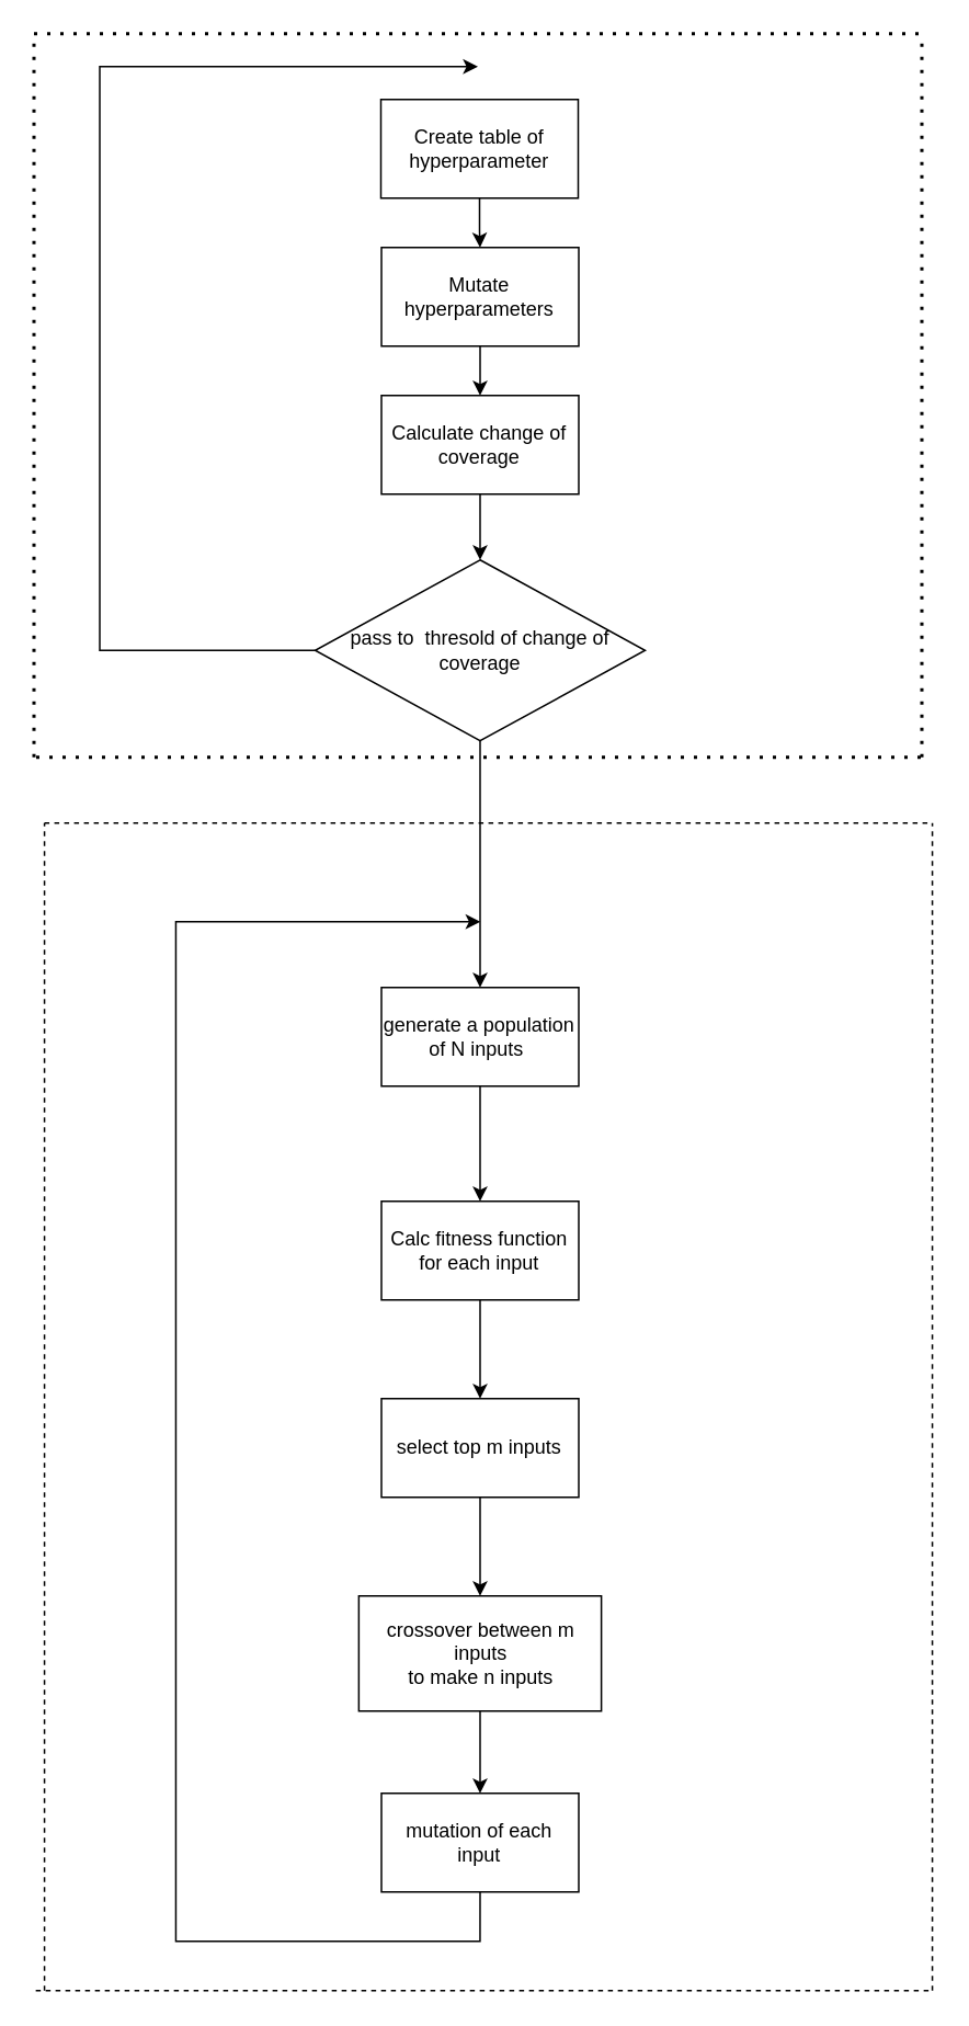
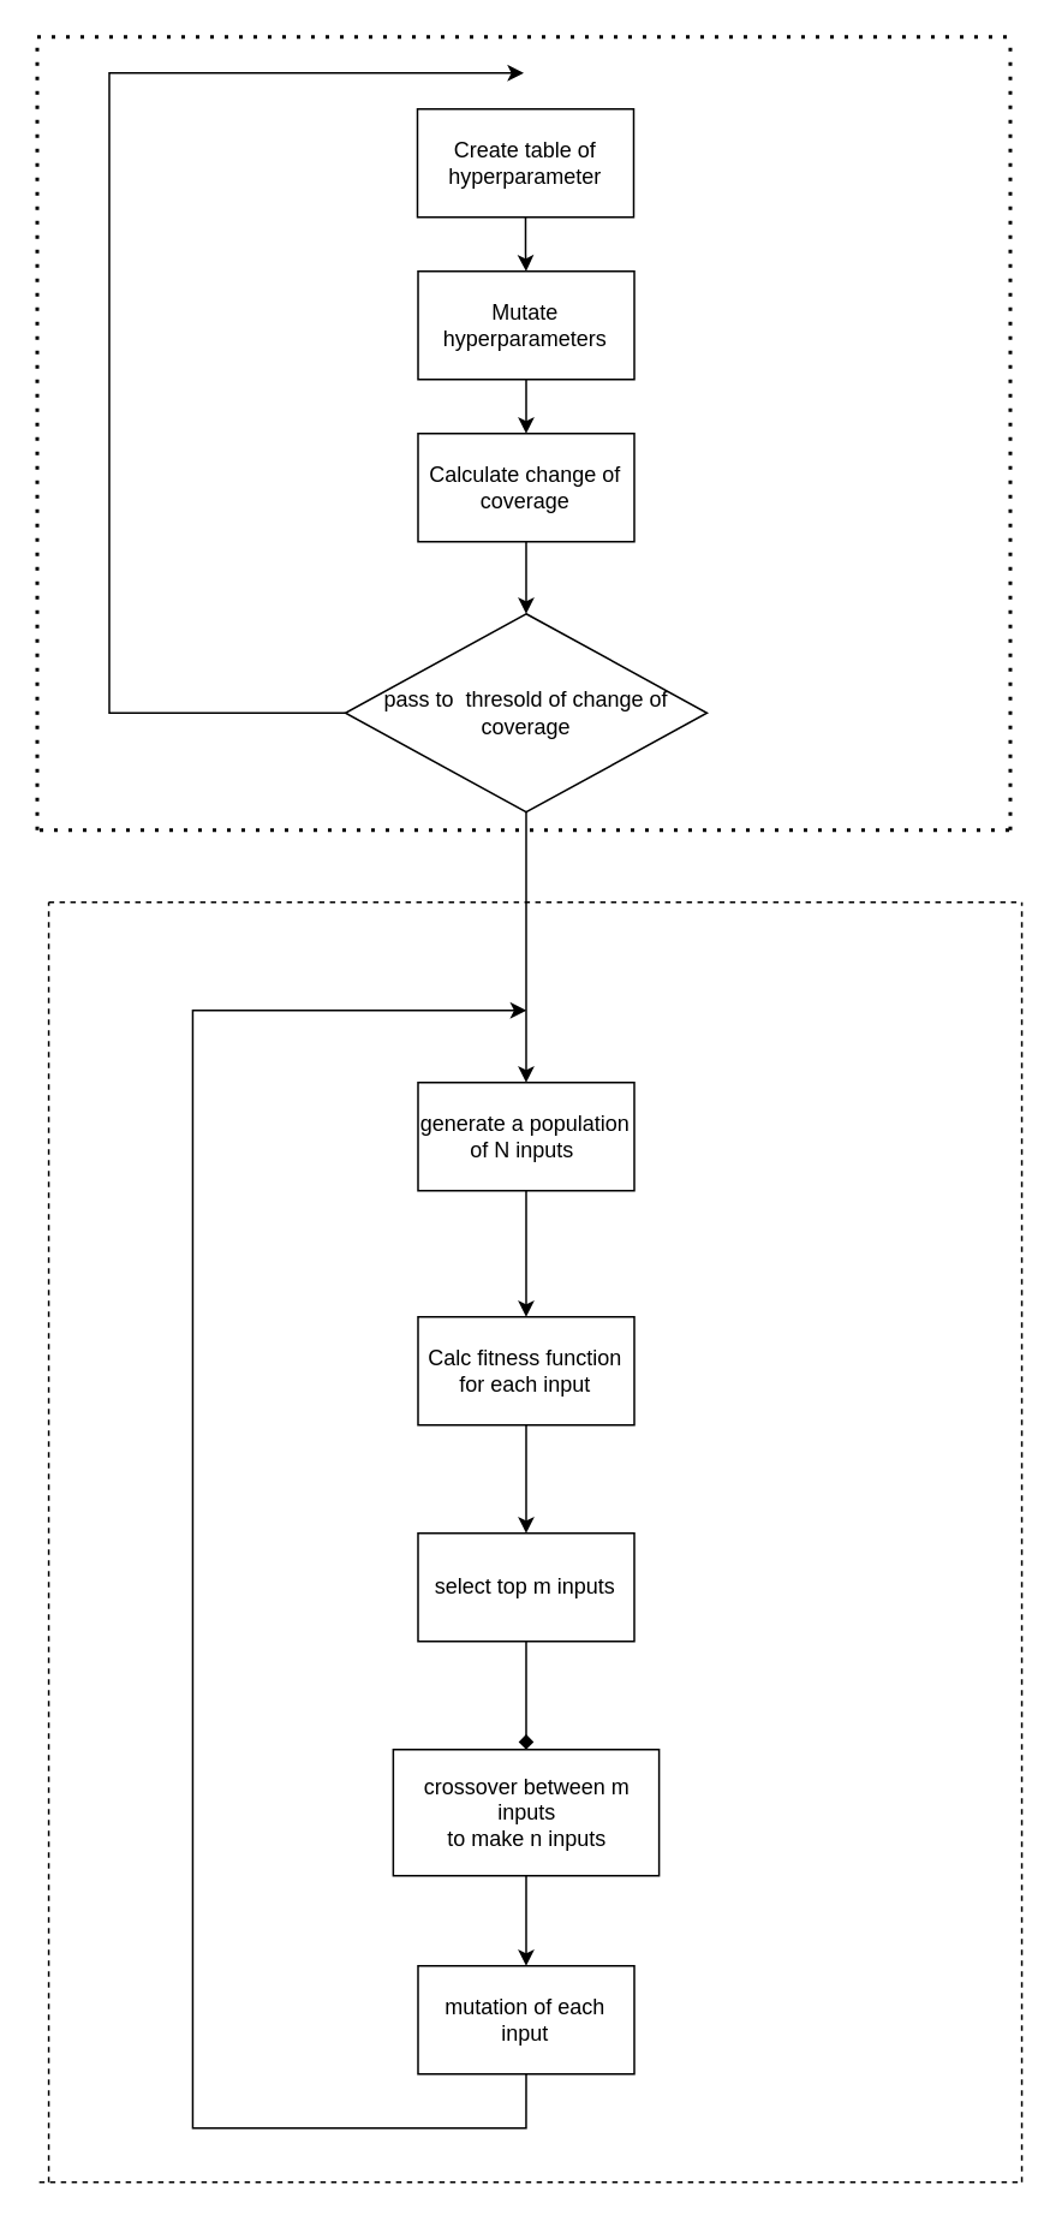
- <mxCell id="6" style="edgeStyle=orthogonalEdgeStyle;rounded=0;orthogonalLoop=1;jettySize=auto;html=1;exitX=0.5;exitY=1;exitDx=0;exitDy=0;entryX=0.5;entryY=0;entryDx=0;entryDy=0;" parent="1" source="7" target="9" edge="1"><mxGeometry relative="1" as="geometry"><mxPoint x="291.33" y="960" as="targetPoint" /></mxGeometry></mxCell>
+ <mxCell id="6" style="edgeStyle=orthogonalEdgeStyle;rounded=0;orthogonalLoop=1;jettySize=auto;html=1;exitX=0.5;exitY=1;exitDx=0;exitDy=0;entryX=0.5;entryY=0;entryDx=0;entryDy=0;endArrow=diamond;" parent="1" source="7" target="9" edge="1"><mxGeometry relative="1" as="geometry"><mxPoint x="291.33" y="960" as="targetPoint" /></mxGeometry></mxCell>
